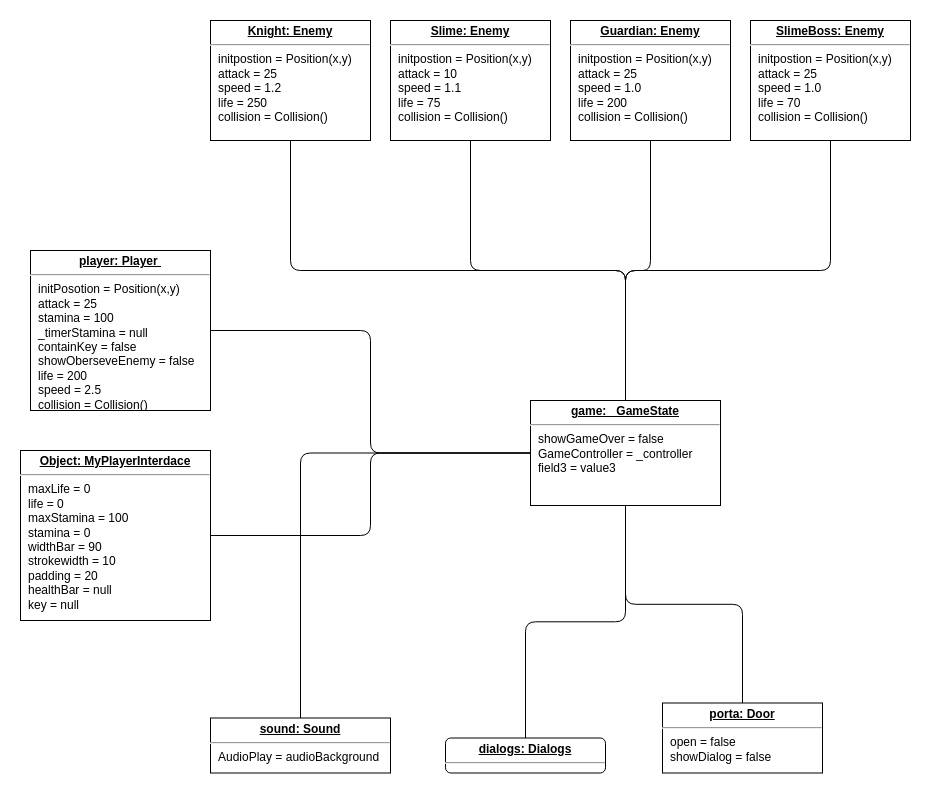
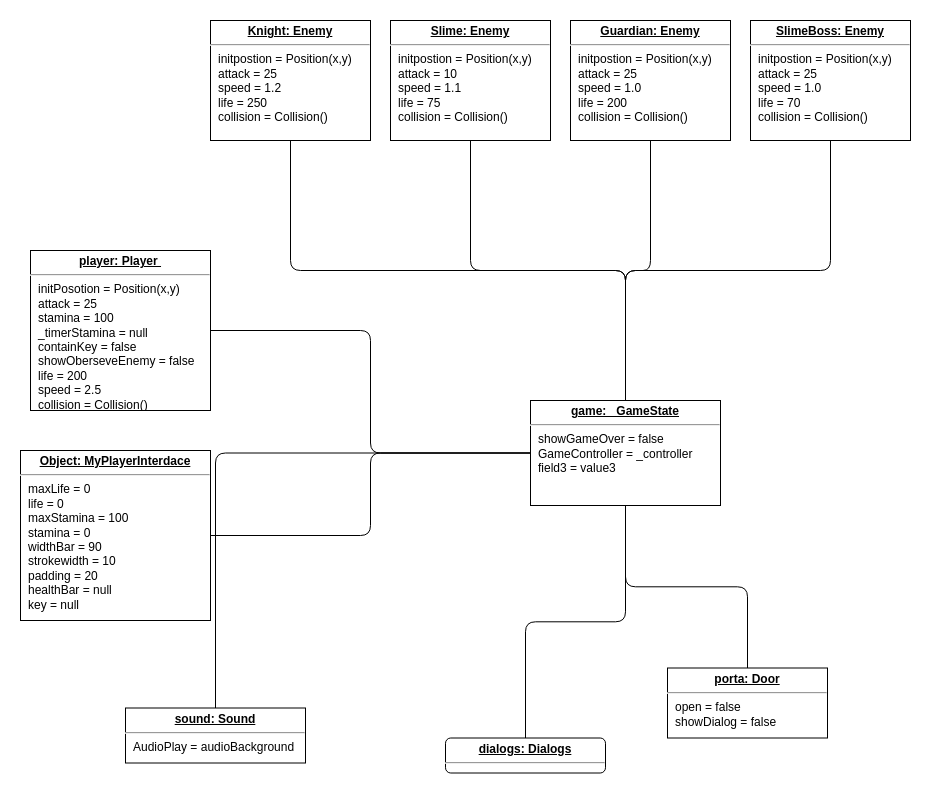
- <mxCell id="10" value="&lt;p style=&quot;margin: 0px ; margin-top: 4px ; text-align: center ; text-decoration: underline&quot;&gt;&lt;b&gt;porta: Door&lt;/b&gt;&lt;/p&gt;&lt;hr&gt;&lt;p style=&quot;margin: 0px ; margin-left: 8px&quot;&gt;open = false&lt;br&gt;showDialog = false&lt;br&gt;&lt;/p&gt;" style="verticalAlign=top;align=left;overflow=fill;fontSize=12;fontFamily=Helvetica;html=1;" parent="1" vertex="1"><mxGeometry x="662" y="702.5" width="160" height="70" as="geometry" /></mxCell>
+ <mxCell id="10" value="&lt;p style=&quot;margin: 0px ; margin-top: 4px ; text-align: center ; text-decoration: underline&quot;&gt;&lt;b&gt;porta: Door&lt;/b&gt;&lt;/p&gt;&lt;hr&gt;&lt;p style=&quot;margin: 0px ; margin-left: 8px&quot;&gt;open = false&lt;br&gt;showDialog = false&lt;br&gt;&lt;/p&gt;" style="verticalAlign=top;align=left;overflow=fill;fontSize=12;fontFamily=Helvetica;html=1;" parent="1" vertex="1"><mxGeometry x="667" y="667.5" width="160" height="70" as="geometry" /></mxCell>
- <mxCell id="8" value="&lt;p style=&quot;margin: 0px ; margin-top: 4px ; text-align: center ; text-decoration: underline&quot;&gt;&lt;b&gt;sound: Sound&lt;/b&gt;&lt;/p&gt;&lt;hr&gt;&lt;p style=&quot;margin: 0px ; margin-left: 8px&quot;&gt;AudioPlay = audioBackground&lt;br&gt;&lt;/p&gt;" style="verticalAlign=top;align=left;overflow=fill;fontSize=12;fontFamily=Helvetica;html=1;" parent="1" vertex="1"><mxGeometry x="210" y="717.5" width="180" height="55" as="geometry" /></mxCell>
+ <mxCell id="8" value="&lt;p style=&quot;margin: 0px ; margin-top: 4px ; text-align: center ; text-decoration: underline&quot;&gt;&lt;b&gt;sound: Sound&lt;/b&gt;&lt;/p&gt;&lt;hr&gt;&lt;p style=&quot;margin: 0px ; margin-left: 8px&quot;&gt;AudioPlay = audioBackground&lt;br&gt;&lt;/p&gt;" style="verticalAlign=top;align=left;overflow=fill;fontSize=12;fontFamily=Helvetica;html=1;" parent="1" vertex="1"><mxGeometry x="125" y="707.5" width="180" height="55" as="geometry" /></mxCell>
